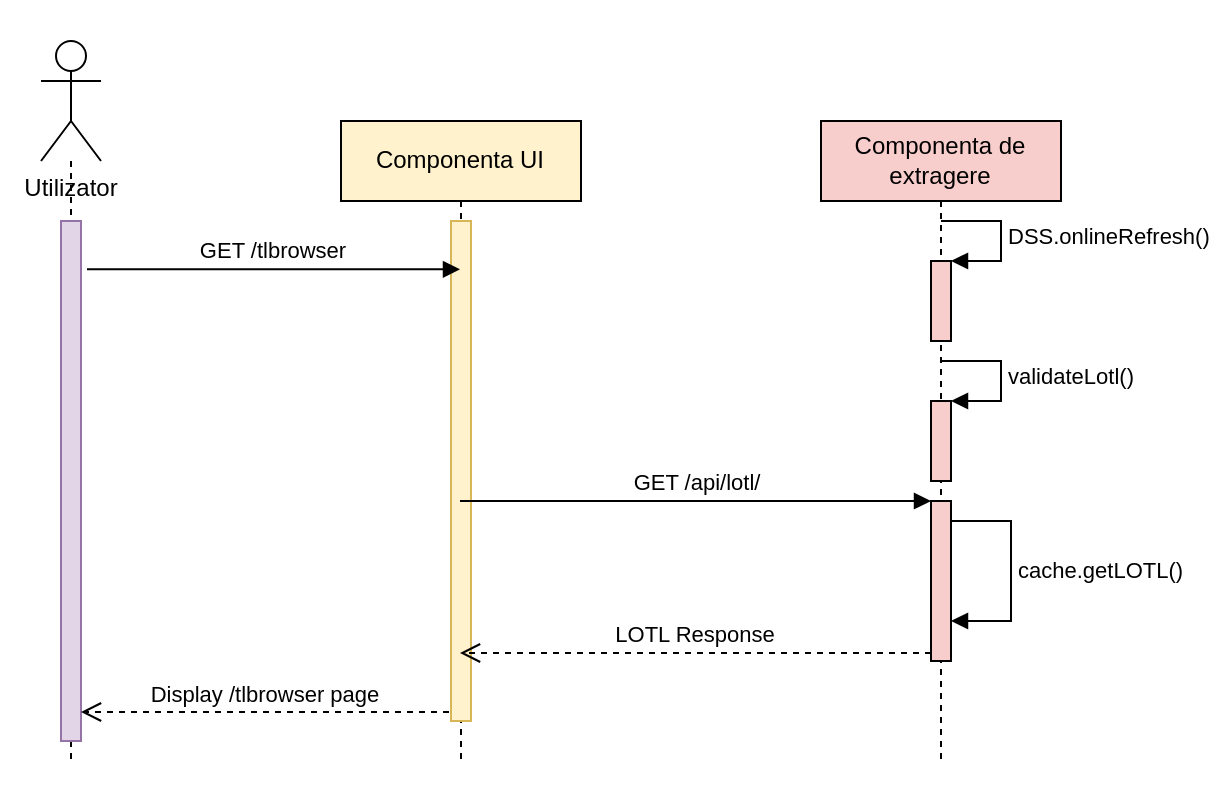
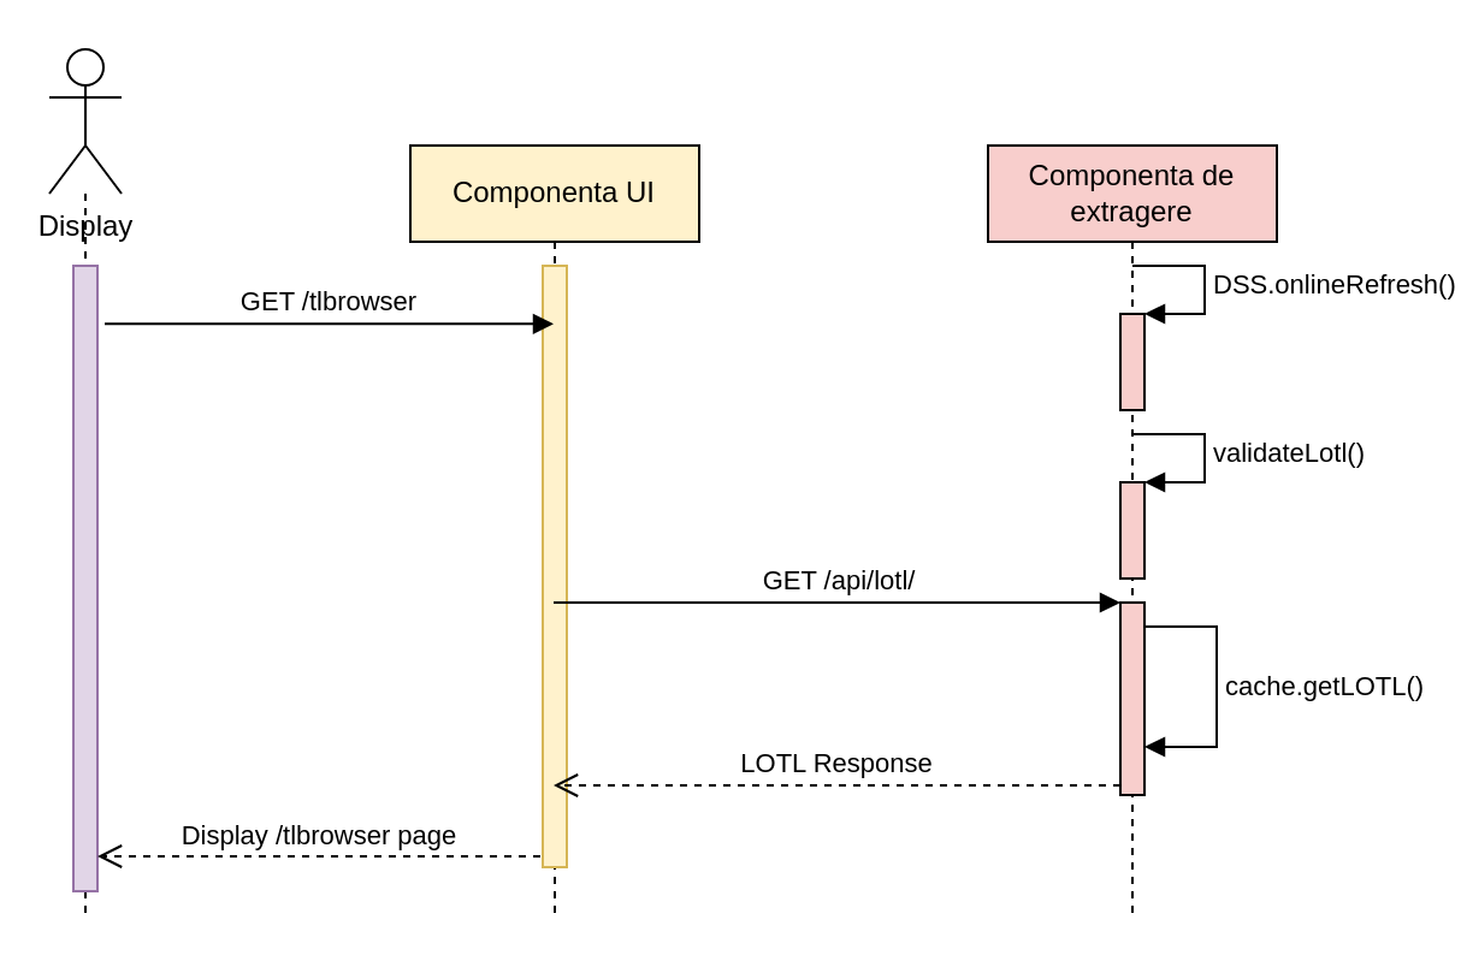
- <mxCell id="13" value="Utilizator" style="shape=umlActor;verticalLabelPosition=bottom;verticalAlign=top;html=1;strokeColor=#000000;" vertex="1" parent="1"><mxGeometry x="20" width="30" height="60" as="geometry" y="20" /></mxCell>
+ <mxCell id="13" value="Display" style="shape=umlActor;verticalLabelPosition=bottom;verticalAlign=top;html=1;strokeColor=#000000;" vertex="1" parent="1"><mxGeometry x="20" width="30" height="60" as="geometry" y="20" /></mxCell>
